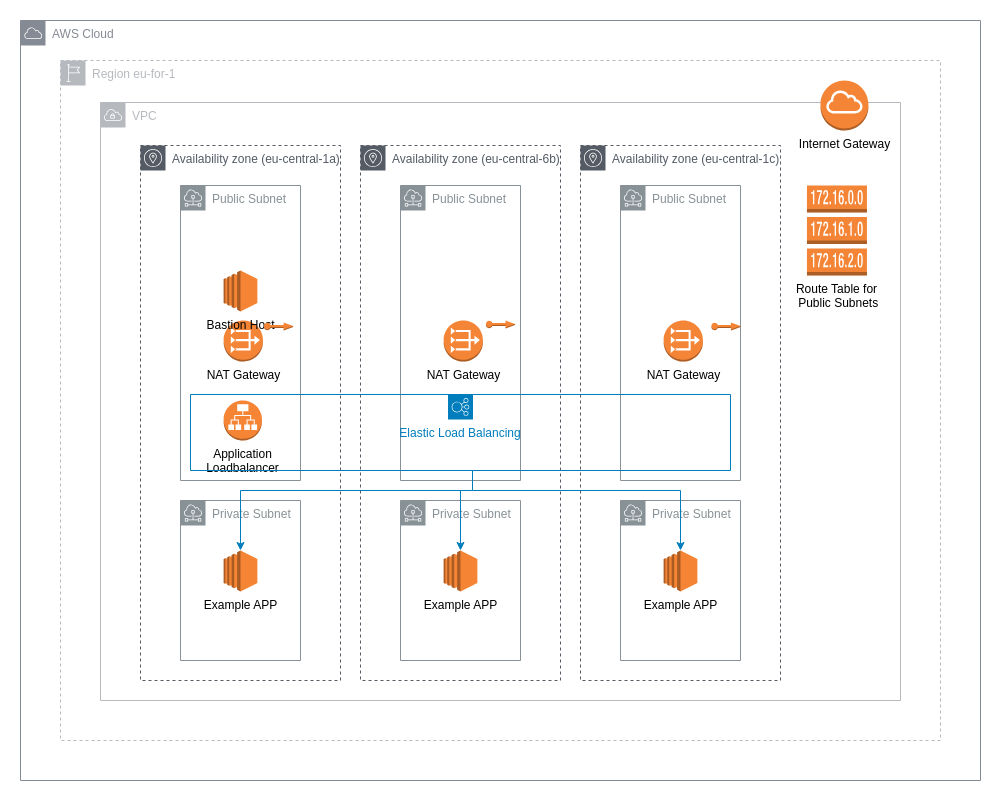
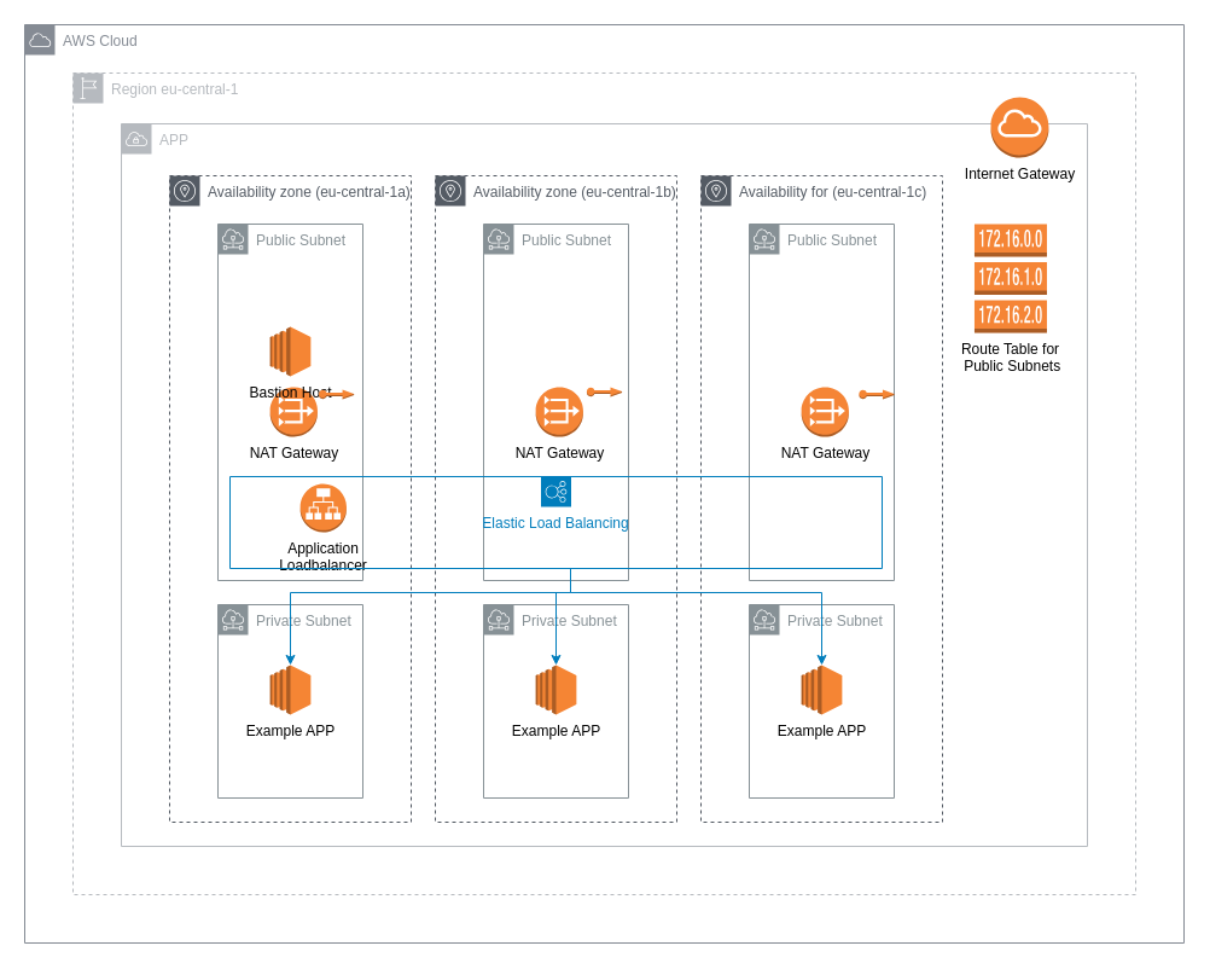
- <mxCell id="3" value="Region eu-for-1" style="outlineConnect=0;gradientColor=none;html=1;whiteSpace=wrap;fontSize=12;fontStyle=0;shape=mxgraph.aws4.group;grIcon=mxgraph.aws4.group_region;strokeColor=#B6BABF;fillColor=none;verticalAlign=top;align=left;spacingLeft=30;fontColor=#B6BABF;dashed=1;" parent="1" vertex="1"><mxGeometry x="60" y="60" width="880" height="680" as="geometry" /></mxCell>
+ <mxCell id="3" value="Region eu-central-1" style="outlineConnect=0;gradientColor=none;html=1;whiteSpace=wrap;fontSize=12;fontStyle=0;shape=mxgraph.aws4.group;grIcon=mxgraph.aws4.group_region;strokeColor=#B6BABF;fillColor=none;verticalAlign=top;align=left;spacingLeft=30;fontColor=#B6BABF;dashed=1;" parent="1" vertex="1"><mxGeometry x="60" y="60" width="880" height="680" as="geometry" /></mxCell>
- <mxCell id="4" value="VPC" style="outlineConnect=0;gradientColor=none;html=1;whiteSpace=wrap;fontSize=12;fontStyle=0;shape=mxgraph.aws4.group;grIcon=mxgraph.aws4.group_vpc;strokeColor=#B6BABF;fillColor=none;verticalAlign=top;align=left;spacingLeft=30;fontColor=#B6BABF;dashed=0;" parent="1" vertex="1"><mxGeometry x="100" y="102" width="800" height="598" as="geometry" /></mxCell>
+ <mxCell id="4" value="APP" style="outlineConnect=0;gradientColor=none;html=1;whiteSpace=wrap;fontSize=12;fontStyle=0;shape=mxgraph.aws4.group;grIcon=mxgraph.aws4.group_vpc;strokeColor=#B6BABF;fillColor=none;verticalAlign=top;align=left;spacingLeft=30;fontColor=#B6BABF;dashed=0;" parent="1" vertex="1"><mxGeometry x="100" y="102" width="800" height="598" as="geometry" /></mxCell>
- <mxCell id="12" value="Availability zone (eu-central-6b)" style="outlineConnect=0;gradientColor=none;html=1;whiteSpace=wrap;fontSize=12;fontStyle=0;shape=mxgraph.aws4.group;grIcon=mxgraph.aws4.group_availability_zone;strokeColor=#545B64;fillColor=none;verticalAlign=top;align=left;spacingLeft=30;fontColor=#545B64;dashed=1;" parent="1" vertex="1"><mxGeometry x="360" y="145" width="200" height="535" as="geometry" /></mxCell>
+ <mxCell id="12" value="Availability zone (eu-central-1b)" style="outlineConnect=0;gradientColor=none;html=1;whiteSpace=wrap;fontSize=12;fontStyle=0;shape=mxgraph.aws4.group;grIcon=mxgraph.aws4.group_availability_zone;strokeColor=#545B64;fillColor=none;verticalAlign=top;align=left;spacingLeft=30;fontColor=#545B64;dashed=1;" parent="1" vertex="1"><mxGeometry x="360" y="145" width="200" height="535" as="geometry" /></mxCell>
- <mxCell id="17" value="Availability zone (eu-central-1c)" style="outlineConnect=0;gradientColor=none;html=1;whiteSpace=wrap;fontSize=12;fontStyle=0;shape=mxgraph.aws4.group;grIcon=mxgraph.aws4.group_availability_zone;strokeColor=#545B64;fillColor=none;verticalAlign=top;align=left;spacingLeft=30;fontColor=#545B64;dashed=1;" parent="1" vertex="1"><mxGeometry x="580" y="145" width="200" height="535" as="geometry" /></mxCell>
+ <mxCell id="17" value="Availability for (eu-central-1c)" style="outlineConnect=0;gradientColor=none;html=1;whiteSpace=wrap;fontSize=12;fontStyle=0;shape=mxgraph.aws4.group;grIcon=mxgraph.aws4.group_availability_zone;strokeColor=#545B64;fillColor=none;verticalAlign=top;align=left;spacingLeft=30;fontColor=#545B64;dashed=1;" parent="1" vertex="1"><mxGeometry x="580" y="145" width="200" height="535" as="geometry" /></mxCell>
- <mxCell id="10" value="Application&lt;br&gt;Loadbalancer" style="outlineConnect=0;dashed=0;verticalLabelPosition=bottom;verticalAlign=top;align=center;html=1;shape=mxgraph.aws3.application_load_balancer;fillColor=#F58534;gradientColor=none;" parent="1" vertex="1"><mxGeometry x="223.15" y="400" width="38.33" height="40" as="geometry" /></mxCell>
+ <mxCell id="10" value="Application&lt;br&gt;Loadbalancer" style="outlineConnect=0;dashed=0;verticalLabelPosition=bottom;verticalAlign=top;align=center;html=1;shape=mxgraph.aws3.application_load_balancer;fillColor=#F58534;gradientColor=none;" parent="1" vertex="1"><mxGeometry x="248.15" y="400" width="38.33" height="40" as="geometry" /></mxCell>
